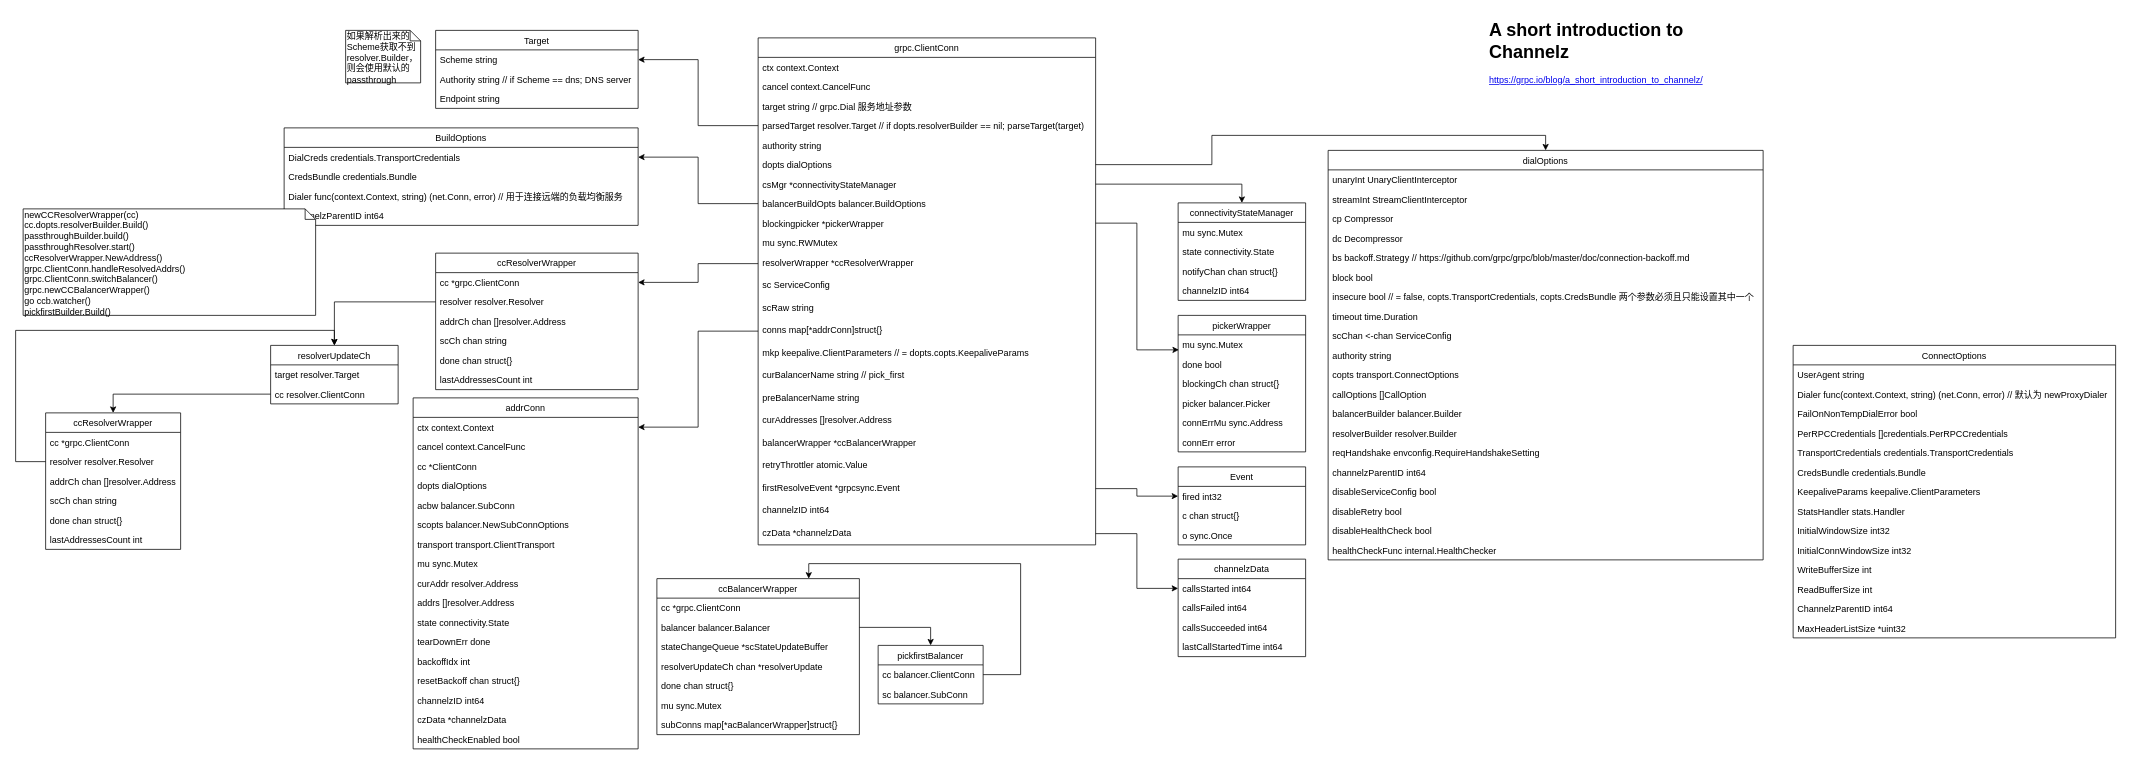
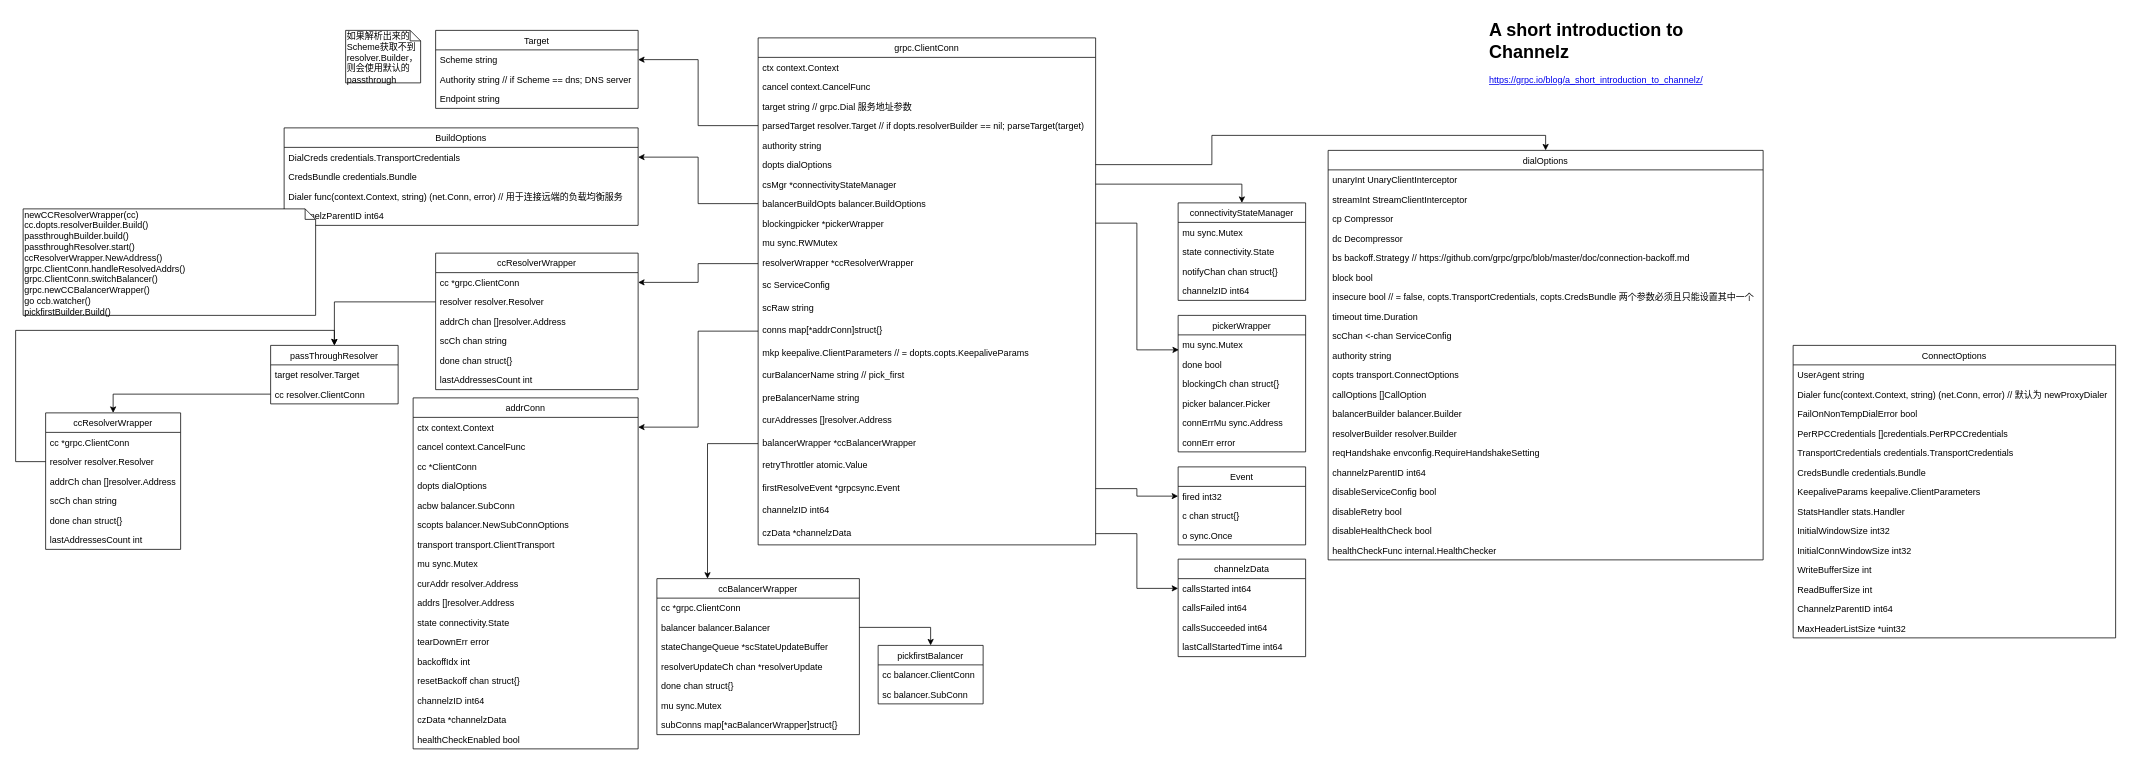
- <mxCell id="129" value="resolverUpdateCh" style="swimlane;fontStyle=0;childLayout=stackLayout;horizontal=1;startSize=26;fillColor=none;horizontalStack=0;resizeParent=1;resizeParentMax=0;resizeLast=0;collapsible=1;marginBottom=0;" parent="1" vertex="1"><mxGeometry x="360" y="460" width="170" height="78" as="geometry" /></mxCell>
+ <mxCell id="129" value="passThroughResolver" style="swimlane;fontStyle=0;childLayout=stackLayout;horizontal=1;startSize=26;fillColor=none;horizontalStack=0;resizeParent=1;resizeParentMax=0;resizeLast=0;collapsible=1;marginBottom=0;" parent="1" vertex="1"><mxGeometry x="360" y="460" width="170" height="78" as="geometry" /></mxCell>
+ <mxCell id="154" style="edgeStyle=orthogonalEdgeStyle;rounded=0;orthogonalLoop=1;jettySize=auto;html=1;entryX=0.25;entryY=0;entryDx=0;entryDy=0;" parent="1" source="21" target="142" edge="1"><mxGeometry relative="1" as="geometry" /></mxCell>
- <mxCell id="155" style="edgeStyle=orthogonalEdgeStyle;rounded=0;orthogonalLoop=1;jettySize=auto;html=1;entryX=0.75;entryY=0;entryDx=0;entryDy=0;exitX=1;exitY=0.5;exitDx=0;exitDy=0;" edge="1" parent="1" source="151" target="142"><mxGeometry relative="1" as="geometry"><Array as="points"><mxPoint x="1360" y="899" /><mxPoint x="1360" y="751" /><mxPoint x="1078" y="751" /></Array></mxGeometry></mxCell>
- <mxCell id="86" value="tearDownErr done" style="text;strokeColor=none;fillColor=none;align=left;verticalAlign=top;spacingLeft=4;spacingRight=4;overflow=hidden;rotatable=0;points=[[0,0.5],[1,0.5]];portConstraint=eastwest;" parent="74" vertex="1"><mxGeometry y="312" width="300" height="26" as="geometry" /></mxCell>
+ <mxCell id="86" value="tearDownErr error" style="text;strokeColor=none;fillColor=none;align=left;verticalAlign=top;spacingLeft=4;spacingRight=4;overflow=hidden;rotatable=0;points=[[0,0.5],[1,0.5]];portConstraint=eastwest;" parent="74" vertex="1"><mxGeometry y="312" width="300" height="26" as="geometry" /></mxCell>
